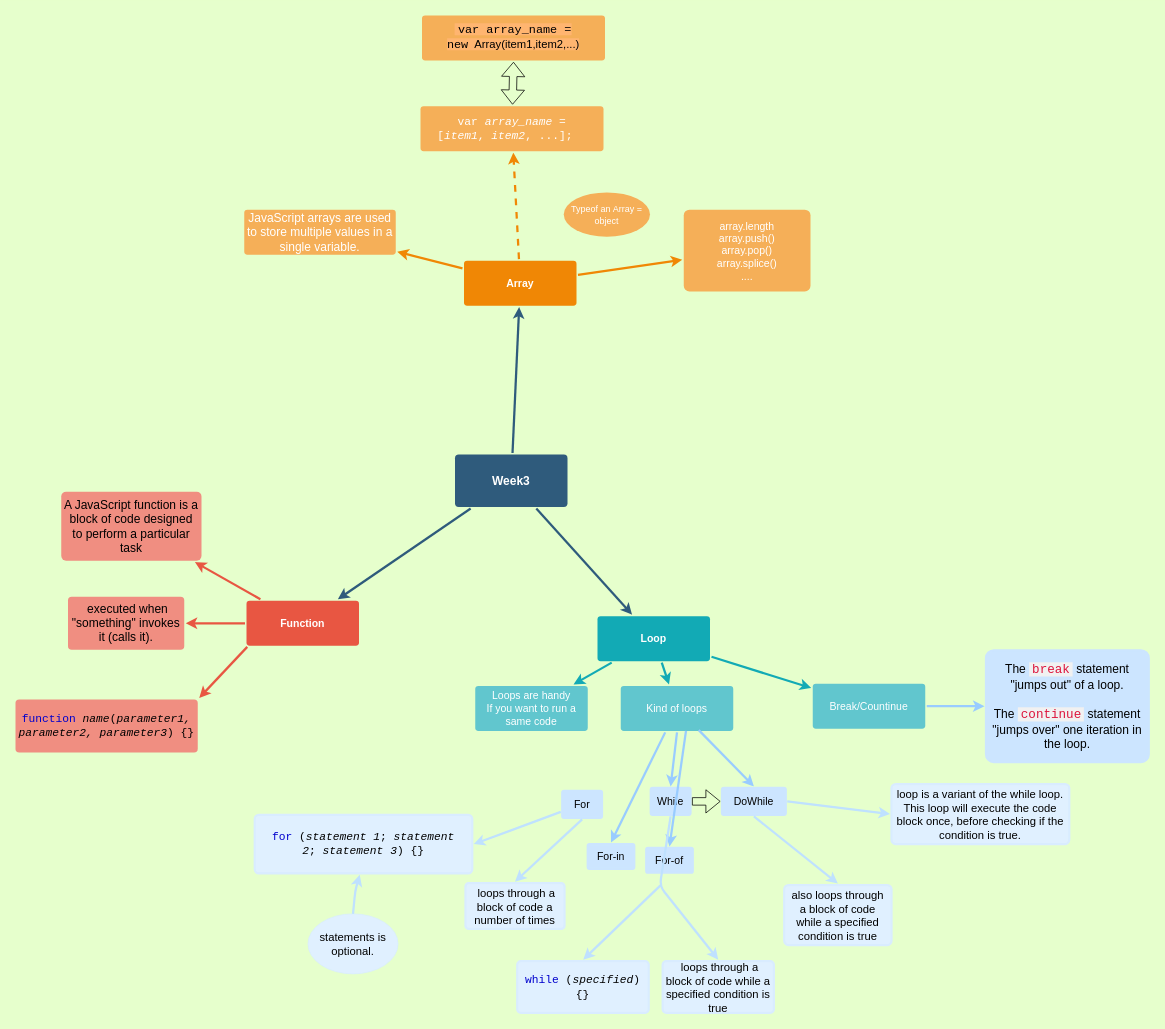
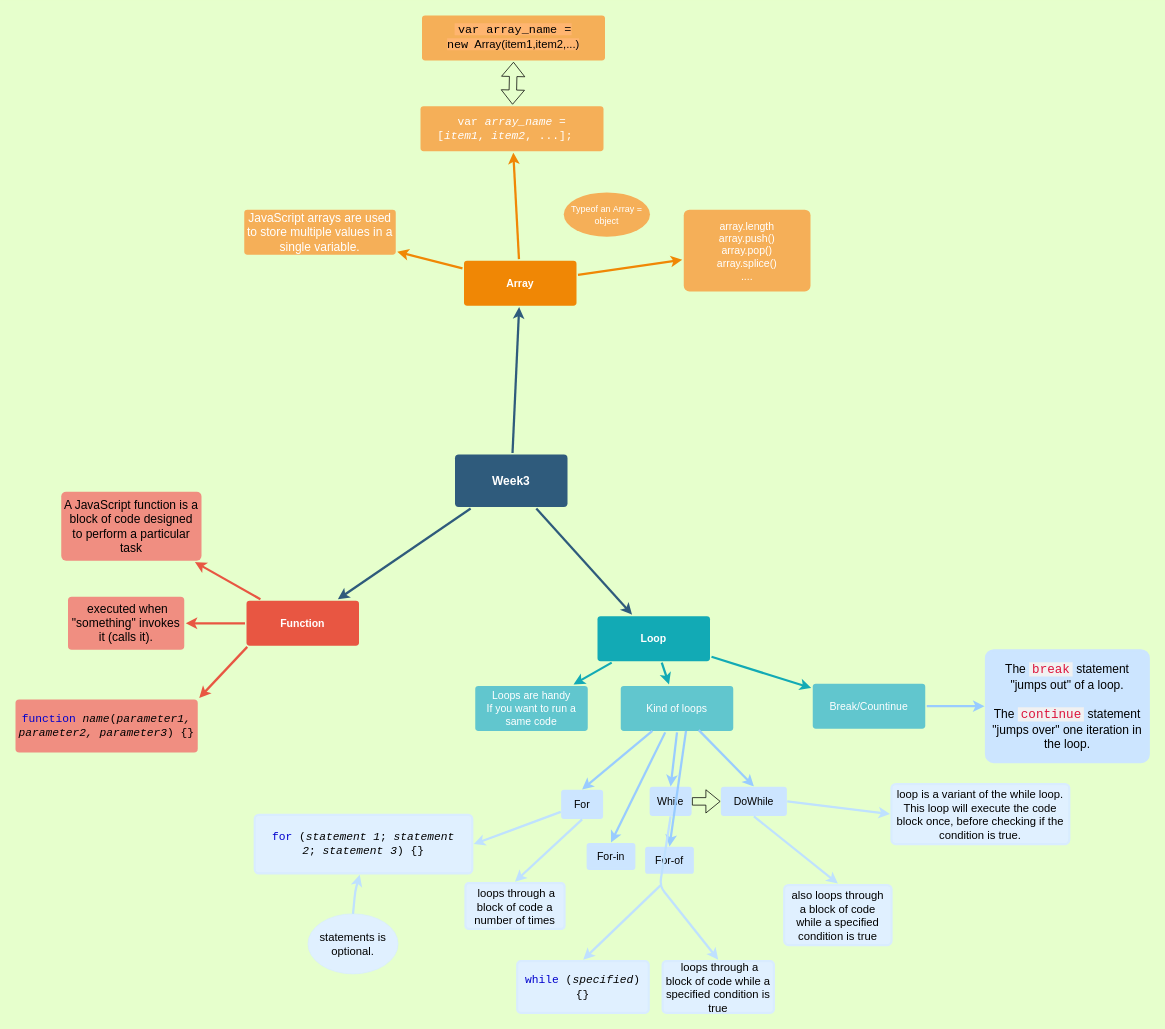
- <mxCell id="15" value="" style="edgeStyle=none;rounded=0;jumpStyle=none;html=1;shadow=0;labelBackgroundColor=none;startArrow=none;startFill=0;endArrow=classic;endFill=1;jettySize=auto;orthogonalLoop=1;strokeColor=#F08705;strokeWidth=3;fontFamily=Helvetica;fontSize=14;fontColor=#FFFFFF;spacing=5;dashed=1;" parent="1" source="11" target="14" edge="1"><mxGeometry relative="1" as="geometry" /></mxCell>
+ <mxCell id="15" value="" style="edgeStyle=none;rounded=0;jumpStyle=none;html=1;shadow=0;labelBackgroundColor=none;startArrow=none;startFill=0;endArrow=classic;endFill=1;jettySize=auto;orthogonalLoop=1;strokeColor=#F08705;strokeWidth=3;fontFamily=Helvetica;fontSize=14;fontColor=#FFFFFF;spacing=5;" parent="1" source="11" target="14" edge="1"><mxGeometry relative="1" as="geometry" /></mxCell>
+ <mxCell id="26" value="" style="edgeStyle=none;rounded=1;jumpStyle=none;html=1;shadow=0;labelBackgroundColor=none;startArrow=none;startFill=0;jettySize=auto;orthogonalLoop=1;strokeColor=#99CCFF;strokeWidth=3;fontFamily=Helvetica;fontSize=14;fontColor=#FFFFFF;spacing=5;fontStyle=1;fillColor=#b0e3e6;exitX=0.287;exitY=0.971;exitDx=0;exitDy=0;exitPerimeter=0;entryX=0.5;entryY=0;entryDx=0;entryDy=0;" parent="1" source="21" target="25" edge="1"><mxGeometry relative="1" as="geometry"><mxPoint x="863.824" y="989" as="sourcePoint" /><mxPoint x="812.996" y="1018" as="targetPoint" /></mxGeometry></mxCell>
